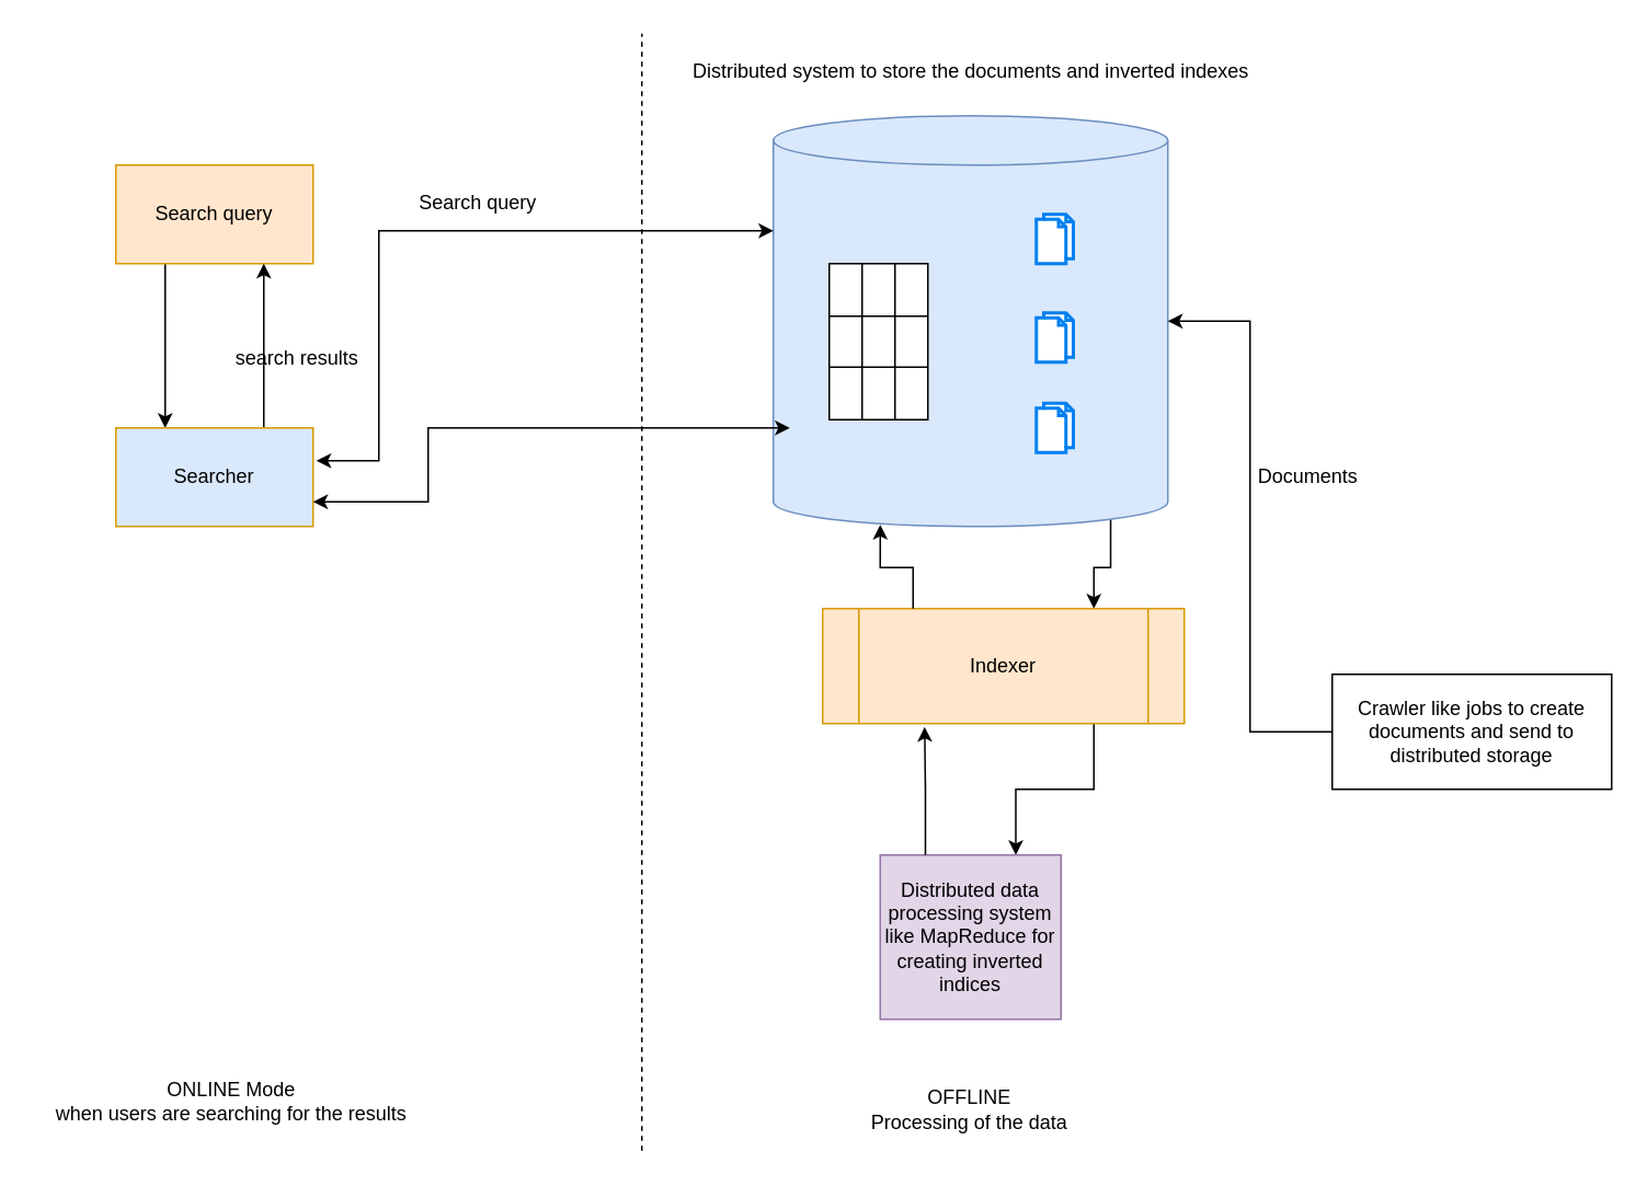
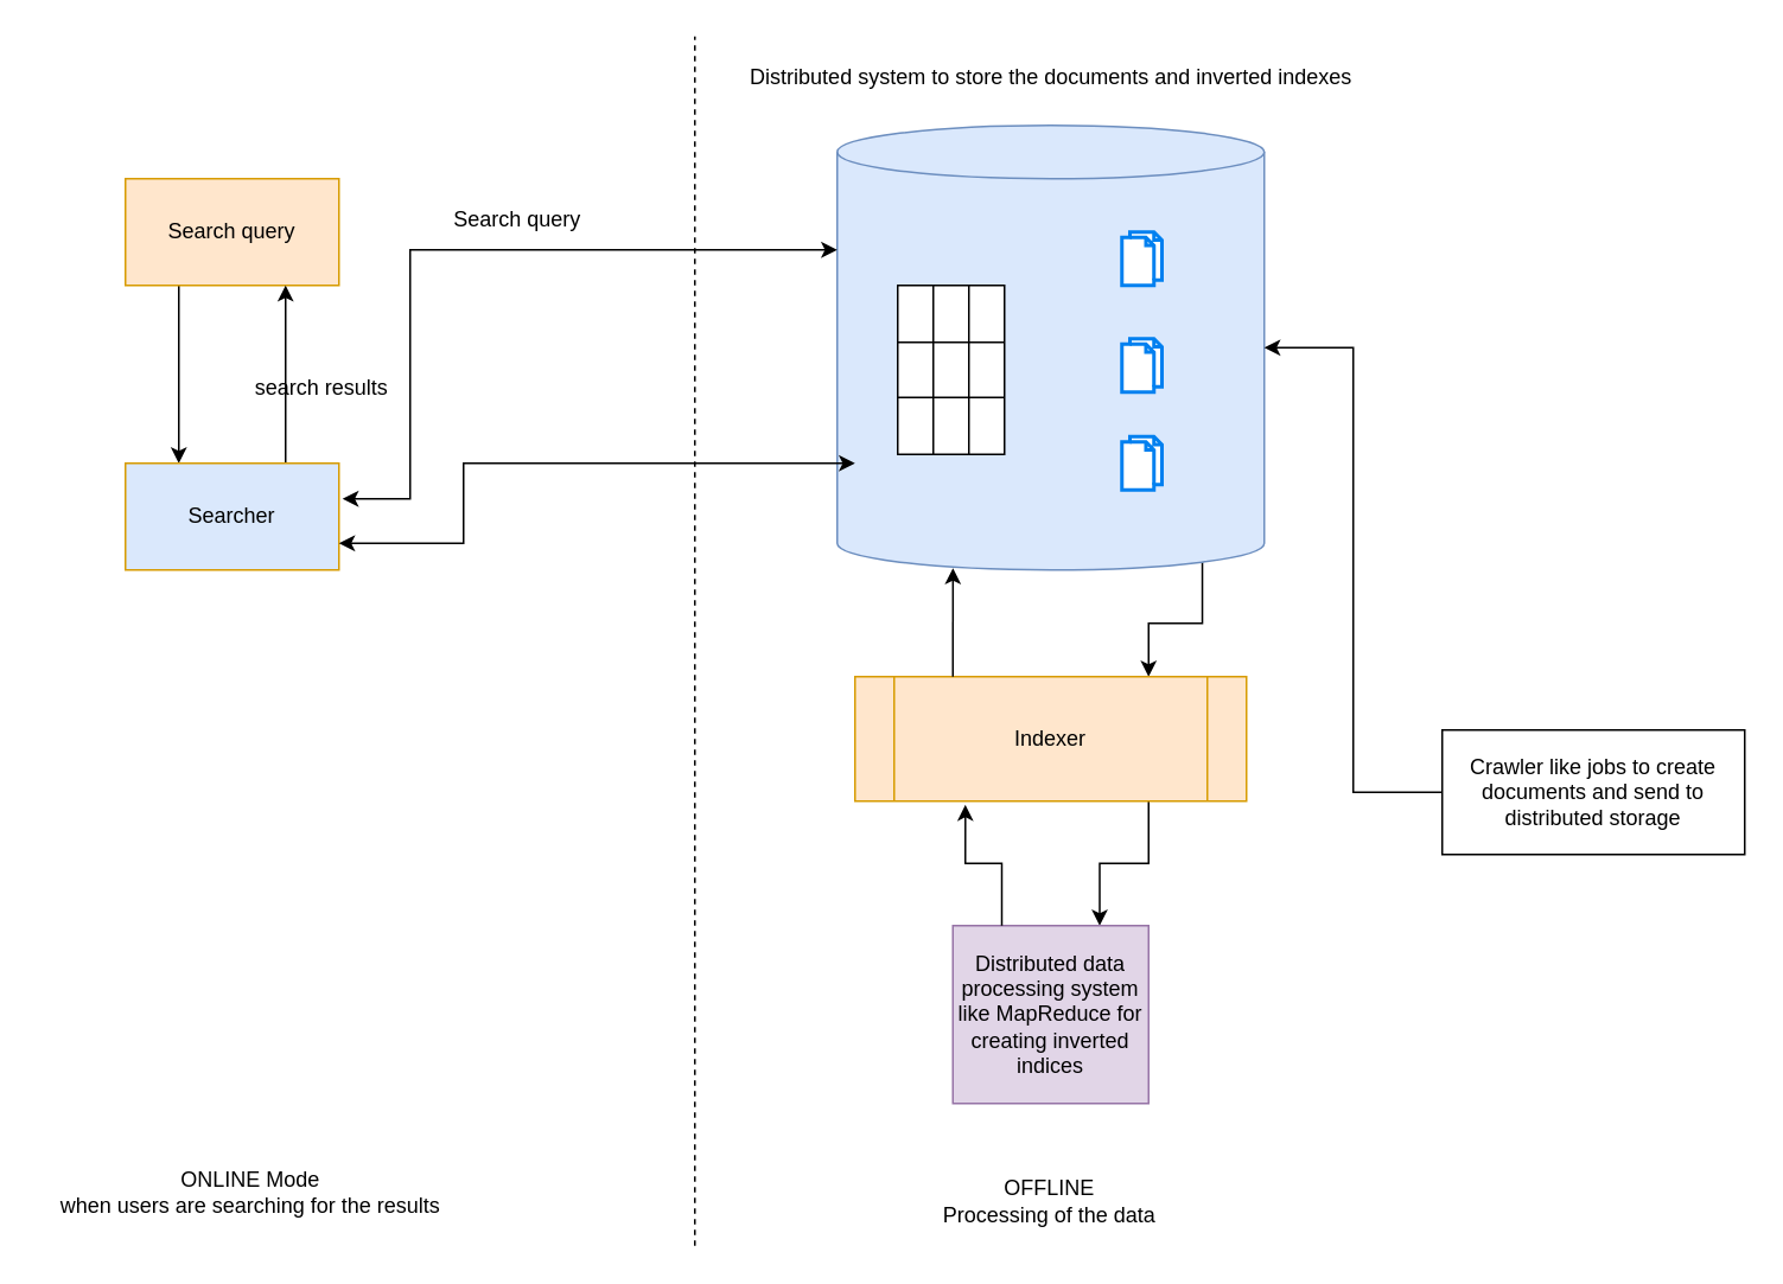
- <mxCell id="23" value="Documents" style="text;html=1;align=center;verticalAlign=middle;resizable=0;points=[];autosize=1;strokeColor=none;fillColor=none;" vertex="1" parent="1"><mxGeometry x="755" y="275" width="80" height="30" as="geometry" /></mxCell>
- <mxCell id="25" value="Indexer" style="shape=process;whiteSpace=wrap;html=1;backgroundOutline=1;fillColor=#ffe6cc;strokeColor=#d79b00;" vertex="1" parent="1"><mxGeometry x="500" y="370" width="220" height="70" as="geometry" /></mxCell>
+ <mxCell id="25" value="Indexer" style="shape=process;whiteSpace=wrap;html=1;backgroundOutline=1;fillColor=#ffe6cc;strokeColor=#d79b00;" vertex="1" parent="1"><mxGeometry x="480" y="380" width="220" height="70" as="geometry" /></mxCell>
